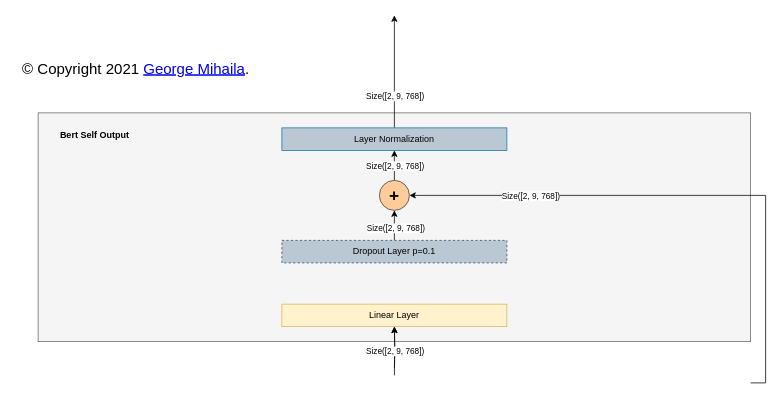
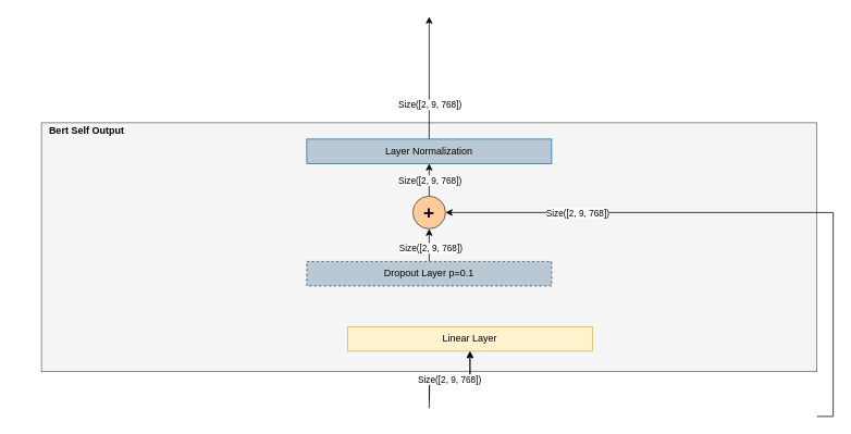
- <mxCell id="18" value="&lt;font style=&quot;font-size: 20px&quot;&gt;© Copyright 2021 &lt;a href=&quot;https://gmihaila.github.io/&quot;&gt;George Mihaila&lt;/a&gt;.&lt;/font&gt;" style="text;html=1;align=center;verticalAlign=middle;resizable=0;points=[];autosize=1;fontColor=#000000;" parent="1" vertex="1"><mxGeometry x="20" y="80" width="320" height="20" as="geometry" /></mxCell>
- <mxCell id="6" value="&lt;b&gt;Bert Self Output&lt;/b&gt;" style="text;html=1;align=center;verticalAlign=middle;resizable=0;points=[];autosize=1;" parent="1" vertex="1"><mxGeometry x="70" y="170" width="110" height="20" as="geometry" /></mxCell>
+ <mxCell id="6" value="&lt;b&gt;Bert Self Output&lt;/b&gt;" style="text;html=1;align=center;verticalAlign=middle;resizable=0;points=[];autosize=1;" parent="1" vertex="1"><mxGeometry x="50" y="150" width="110" height="20" as="geometry" /></mxCell>
- <mxCell id="7" value="Linear Layer" style="rounded=0;whiteSpace=wrap;html=1;fillColor=#fff2cc;strokeColor=#d6b656;" parent="1" vertex="1"><mxGeometry x="375" y="405" width="300" height="30" as="geometry" /></mxCell>
+ <mxCell id="7" value="Linear Layer" style="rounded=0;whiteSpace=wrap;html=1;fillColor=#fff2cc;strokeColor=#d6b656;" parent="1" vertex="1"><mxGeometry x="425" y="400" width="300" height="30" as="geometry" /></mxCell>
